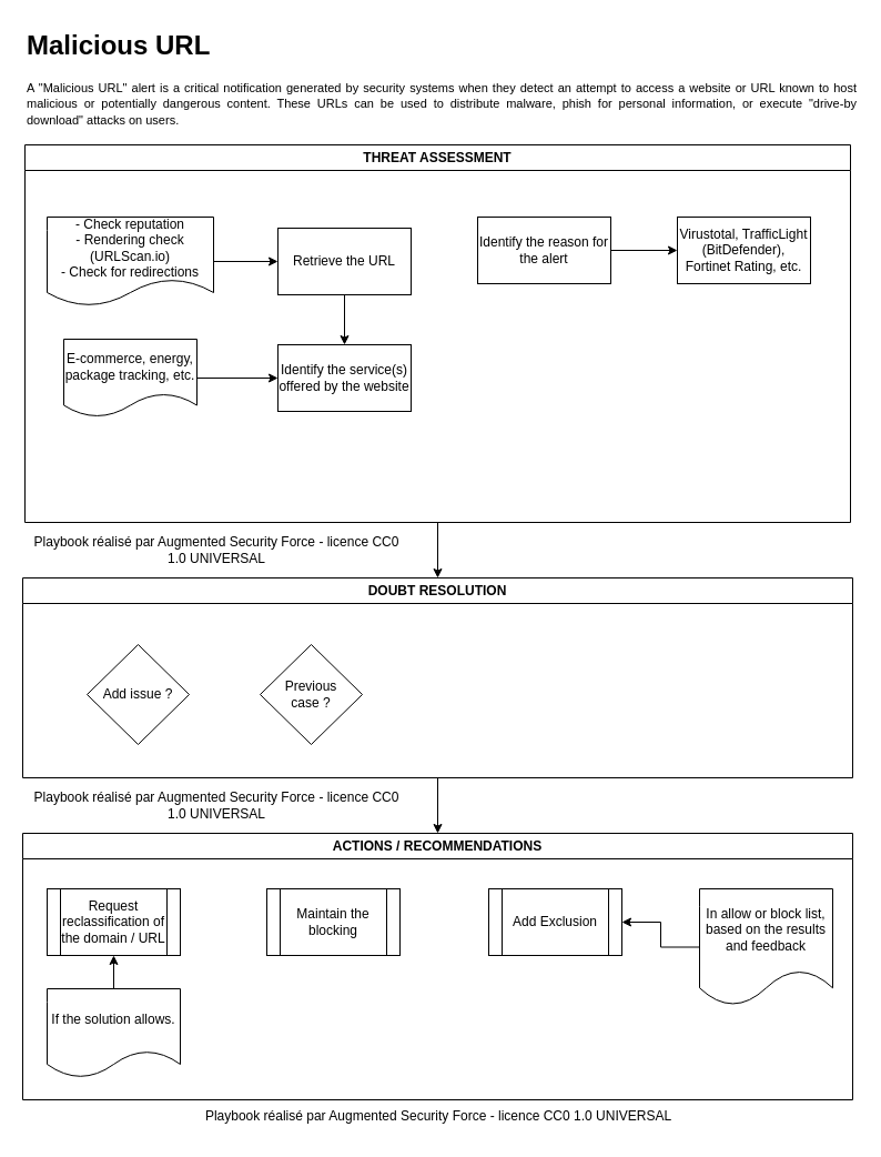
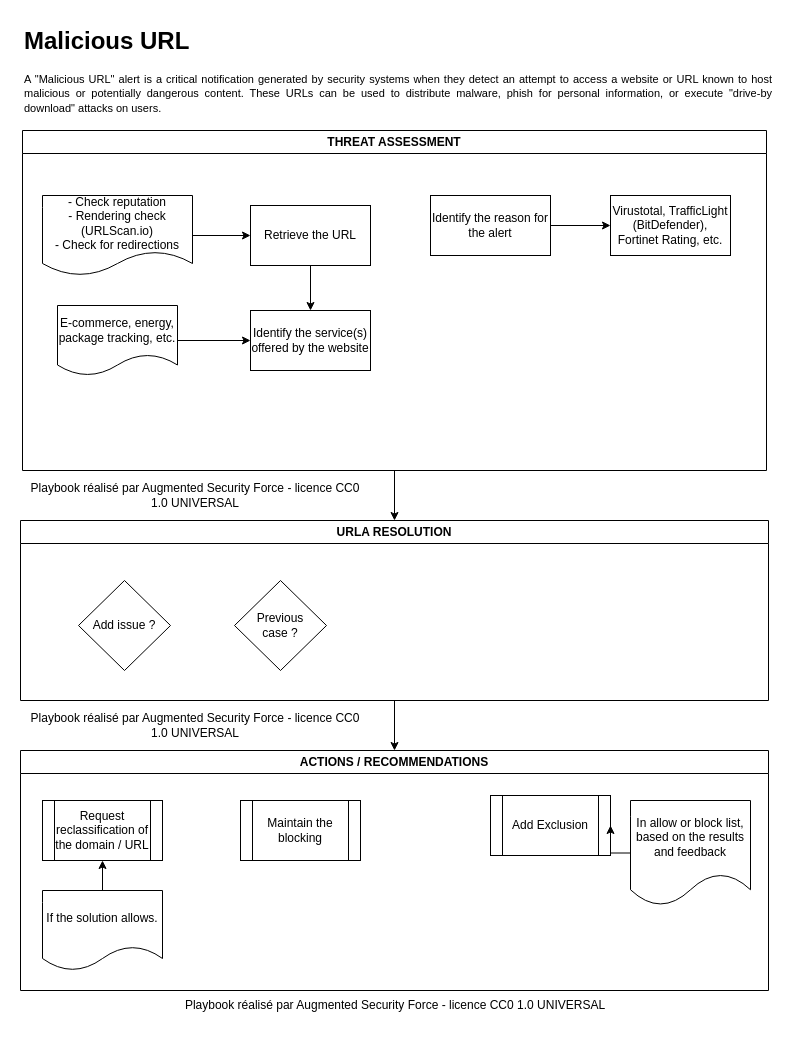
- <mxCell id="15" value="DOUBT RESOLUTION" style="swimlane;whiteSpace=wrap;html=1;" vertex="1" parent="1"><mxGeometry x="20" y="520" width="748" height="180" as="geometry" /></mxCell>
+ <mxCell id="15" value="URLA RESOLUTION" style="swimlane;whiteSpace=wrap;html=1;" vertex="1" parent="1"><mxGeometry x="20" y="520" width="748" height="180" as="geometry" /></mxCell>
- <mxCell id="22" value="Add Exclusion" style="shape=process;whiteSpace=wrap;html=1;backgroundOutline=1;" vertex="1" parent="18"><mxGeometry x="420" y="50" width="120" height="60" as="geometry" /></mxCell>
+ <mxCell id="22" value="Add Exclusion" style="shape=process;whiteSpace=wrap;html=1;backgroundOutline=1;" vertex="1" parent="18"><mxGeometry x="470" y="45" width="120" height="60" as="geometry" /></mxCell>
